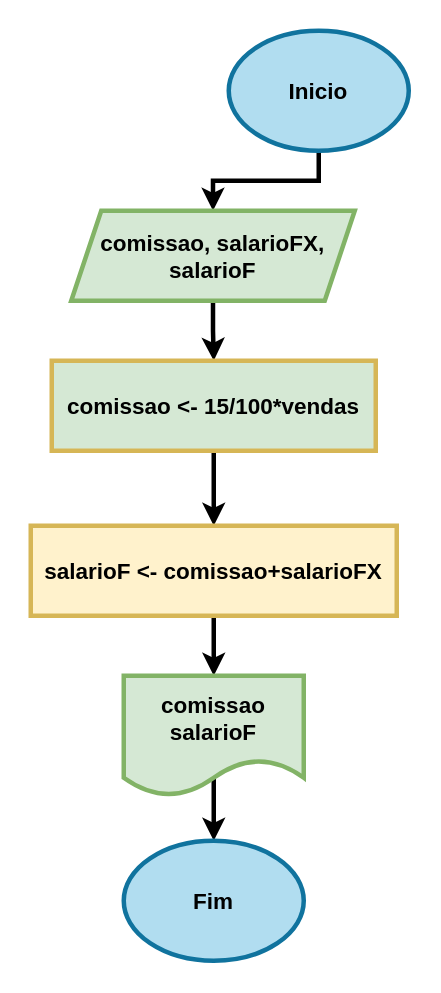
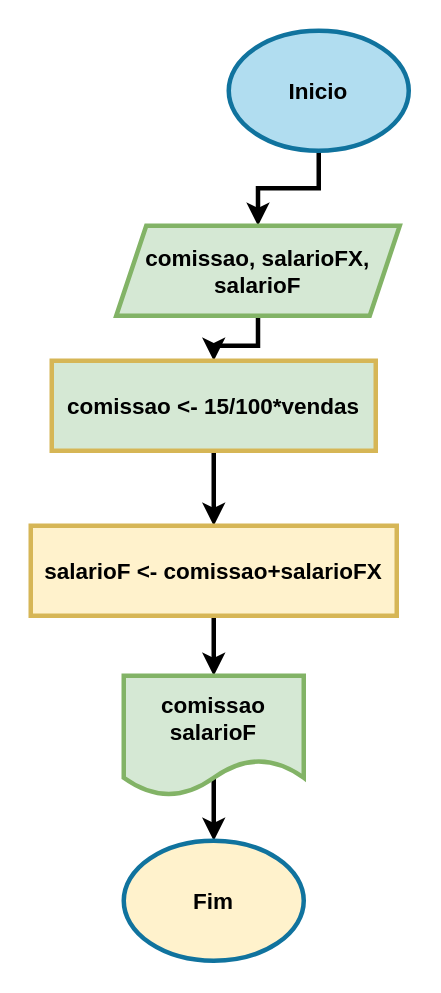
- <mxCell id="5" value="comissao, salarioFX, salarioF" style="shape=parallelogram;perimeter=parallelogramPerimeter;whiteSpace=wrap;html=1;fixedSize=1;strokeWidth=3;fontStyle=1;fontSize=15;fillColor=#d5e8d4;strokeColor=#82b366;" vertex="1" parent="1"><mxGeometry x="47" y="140" width="189" height="60" as="geometry" /></mxCell>
+ <mxCell id="5" value="comissao, salarioFX, salarioF" style="shape=parallelogram;perimeter=parallelogramPerimeter;whiteSpace=wrap;html=1;fixedSize=1;strokeWidth=3;fontStyle=1;fontSize=15;fillColor=#d5e8d4;strokeColor=#82b366;" vertex="1" parent="1"><mxGeometry x="77" y="150" width="189" height="60" as="geometry" /></mxCell>
- <mxCell id="12" value="Fim" style="ellipse;whiteSpace=wrap;html=1;strokeWidth=3;fontSize=15;fontStyle=1;fillColor=#b1ddf0;strokeColor=#10739e;" vertex="1" parent="1"><mxGeometry x="82" y="560" width="120" height="80" as="geometry" /></mxCell>
+ <mxCell id="12" value="Fim" style="ellipse;whiteSpace=wrap;html=1;strokeWidth=3;fontSize=15;fontStyle=1;fillColor=#fff2cc;strokeColor=#10739e;" vertex="1" parent="1"><mxGeometry x="82" y="560" width="120" height="80" as="geometry" /></mxCell>
